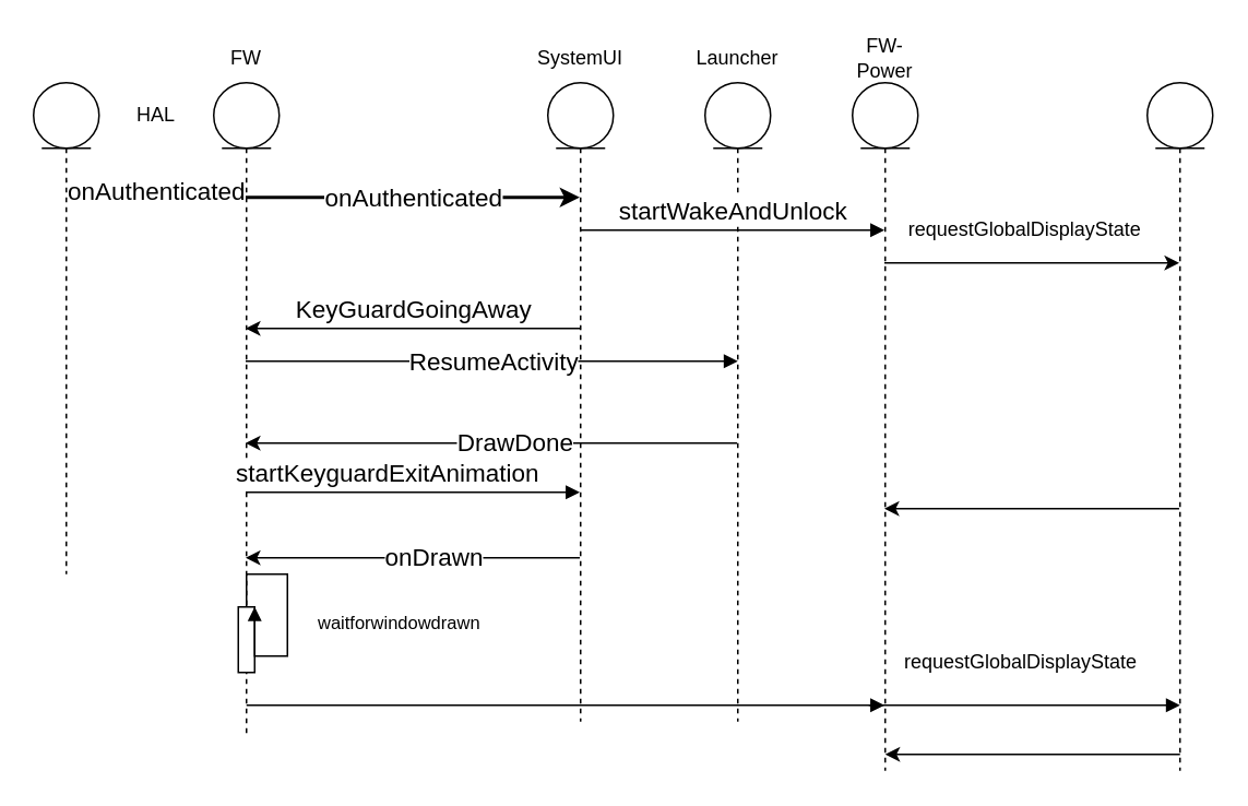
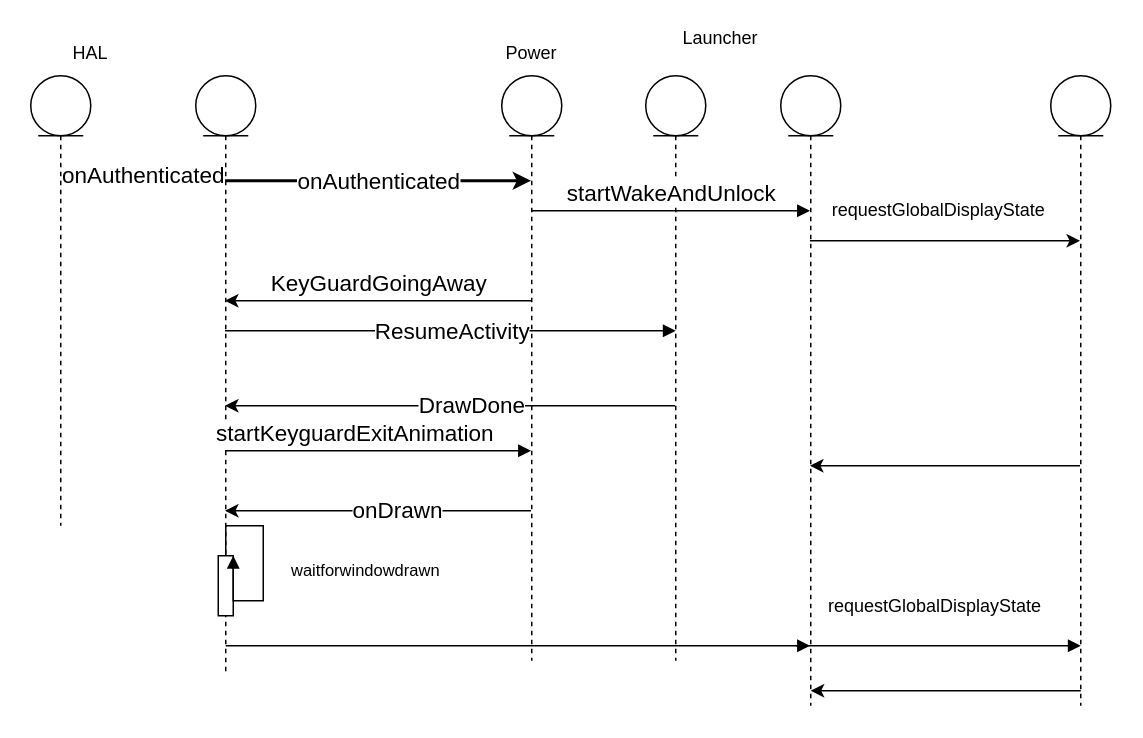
- <mxCell id="10" value="FW" style="text;html=1;strokeColor=none;fillColor=none;align=center;verticalAlign=middle;whiteSpace=wrap;rounded=0;" parent="1" vertex="1"><mxGeometry x="130" y="20" width="40" height="30" as="geometry" /></mxCell>
- <mxCell id="16" value="SystemUI" style="text;html=1;strokeColor=none;fillColor=none;align=center;verticalAlign=middle;whiteSpace=wrap;rounded=0;" parent="1" vertex="1"><mxGeometry x="334" y="20" width="40" height="30" as="geometry" /></mxCell>
+ <mxCell id="16" value="Power" style="text;html=1;strokeColor=none;fillColor=none;align=center;verticalAlign=middle;whiteSpace=wrap;rounded=0;" parent="1" vertex="1"><mxGeometry x="334" y="20" width="40" height="30" as="geometry" /></mxCell>
- <mxCell id="20" value="Launcher" style="text;html=1;strokeColor=none;fillColor=none;align=center;verticalAlign=middle;whiteSpace=wrap;rounded=0;" parent="1" vertex="1"><mxGeometry x="430" y="20" width="40" height="30" as="geometry" /></mxCell>
+ <mxCell id="20" value="Launcher" style="text;html=1;strokeColor=none;fillColor=none;align=center;verticalAlign=middle;whiteSpace=wrap;rounded=0;" parent="1" vertex="1"><mxGeometry x="460" y="10" width="40" height="30" as="geometry" /></mxCell>
- <mxCell id="13" value="FW-Power" style="text;html=1;strokeColor=none;fillColor=none;align=center;verticalAlign=middle;whiteSpace=wrap;rounded=0;" parent="1" vertex="1"><mxGeometry x="520" y="20" width="40" height="30" as="geometry" /></mxCell>
- <mxCell id="5" value="HAL" style="text;html=1;strokeColor=none;fillColor=none;align=center;verticalAlign=middle;whiteSpace=wrap;rounded=0;" parent="1" vertex="1"><mxGeometry x="75" y="55" width="40" height="30" as="geometry" /></mxCell>
+ <mxCell id="5" value="HAL" style="text;html=1;strokeColor=none;fillColor=none;align=center;verticalAlign=middle;whiteSpace=wrap;rounded=0;" parent="1" vertex="1"><mxGeometry x="40" y="20" width="40" height="30" as="geometry" /></mxCell>
